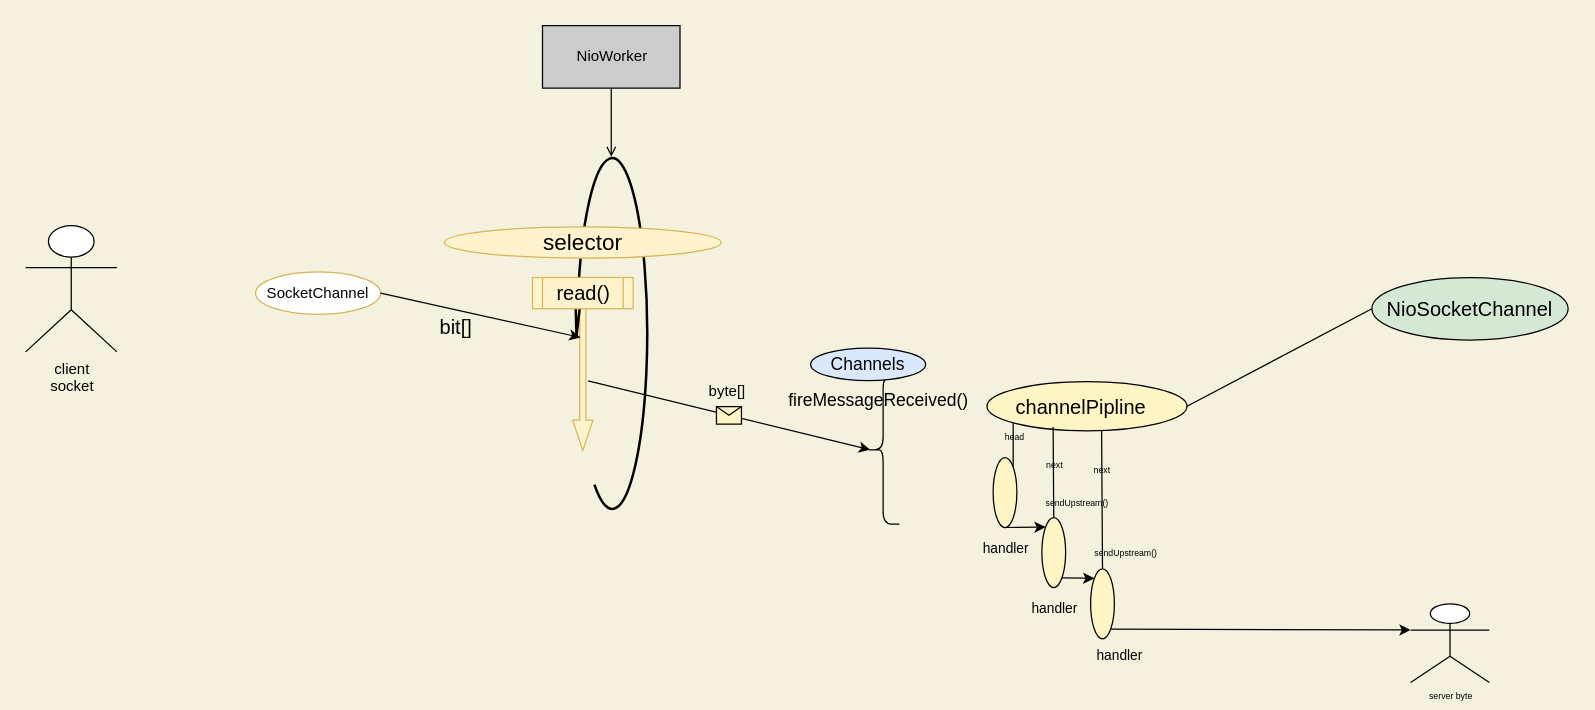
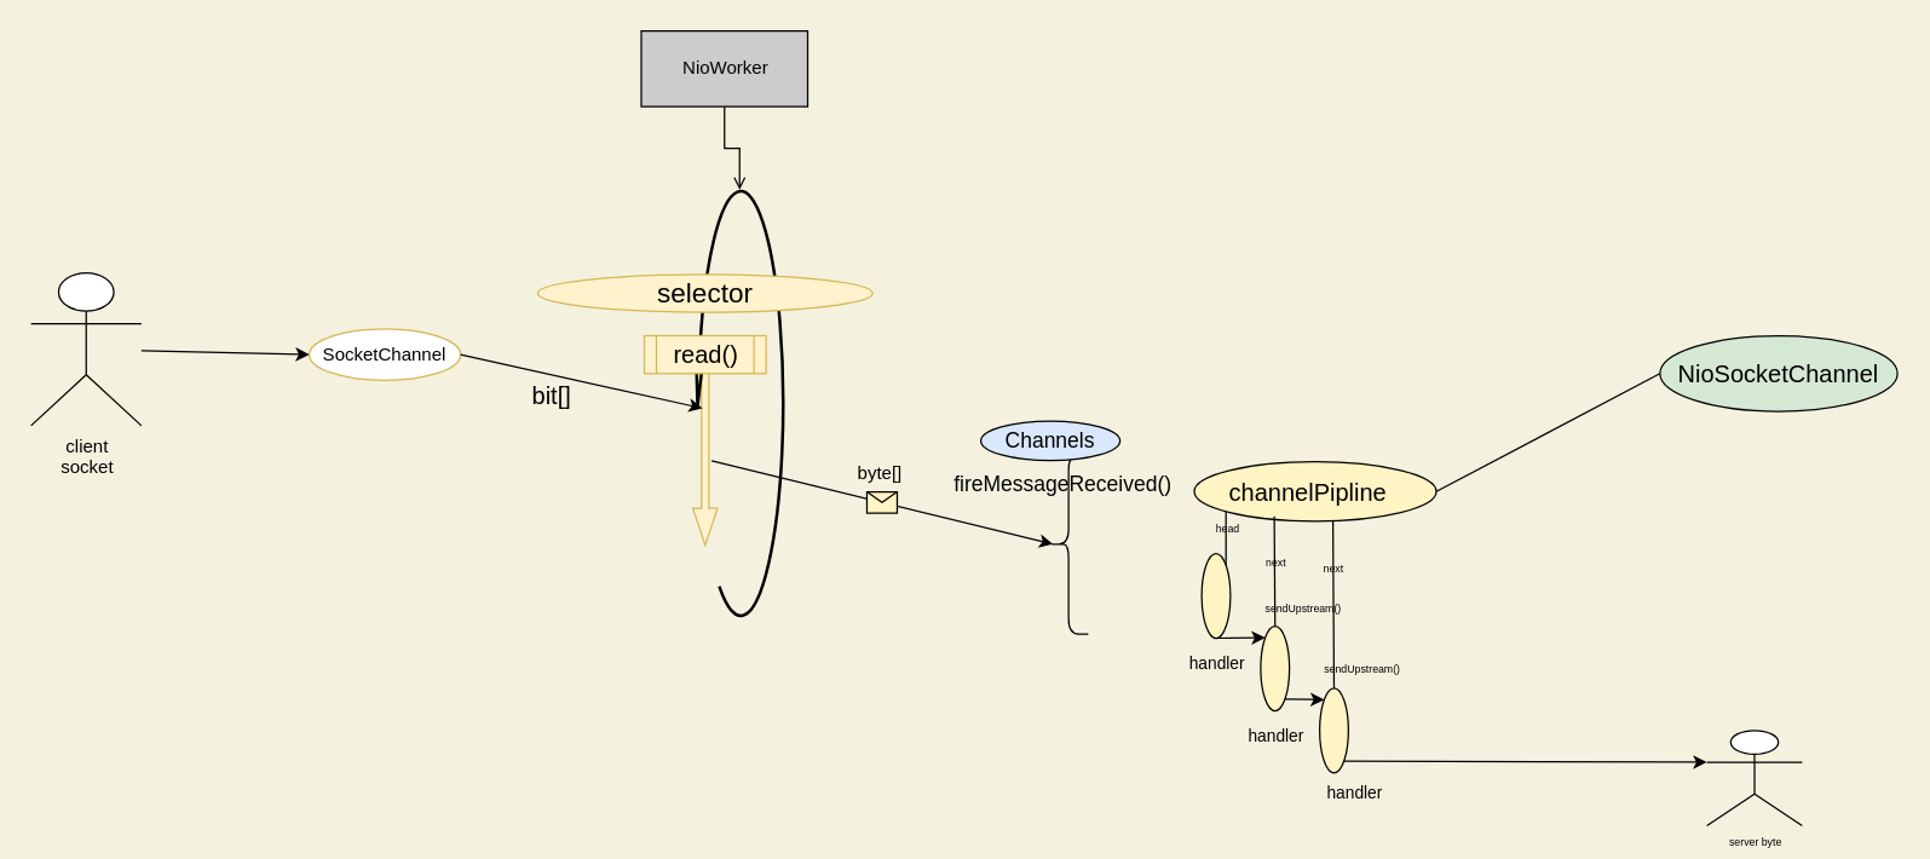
- <mxCell id="4" value="NioWorker" style="html=1;fillColor=#CCCCCC;" parent="1" vertex="1"><mxGeometry x="433.5" y="20" width="110" height="50" as="geometry" /></mxCell>
+ <mxCell id="4" value="NioWorker" style="html=1;fillColor=#CCCCCC;" parent="1" vertex="1"><mxGeometry x="423.5" y="20" width="110" height="50" as="geometry" /></mxCell>
+ <mxCell id="10" value="" style="endArrow=classic;html=1;rounded=0;fontSize=16;entryX=0;entryY=0.5;entryDx=0;entryDy=0;" parent="1" source="3" target="5" edge="1"><mxGeometry width="50" height="50" relative="1" as="geometry"><mxPoint x="180" y="322" as="sourcePoint" /><mxPoint x="230" y="272" as="targetPoint" /></mxGeometry></mxCell>
